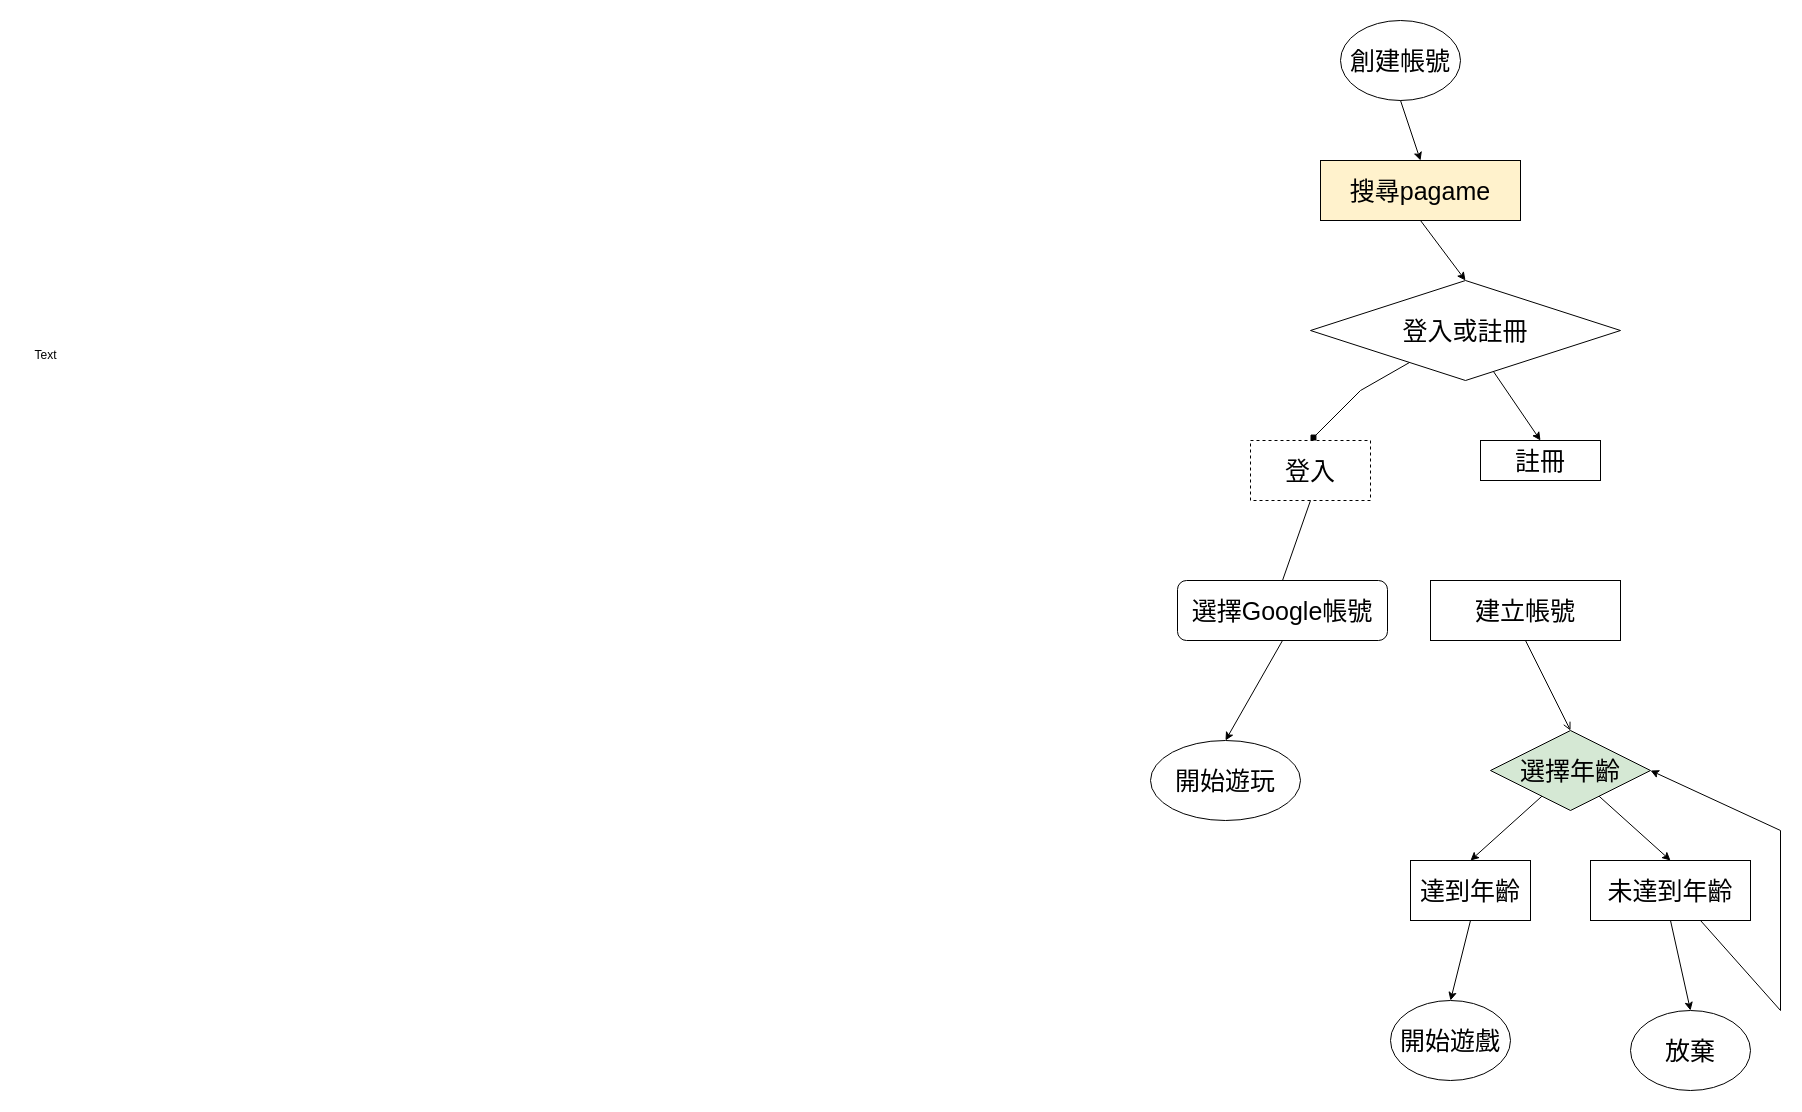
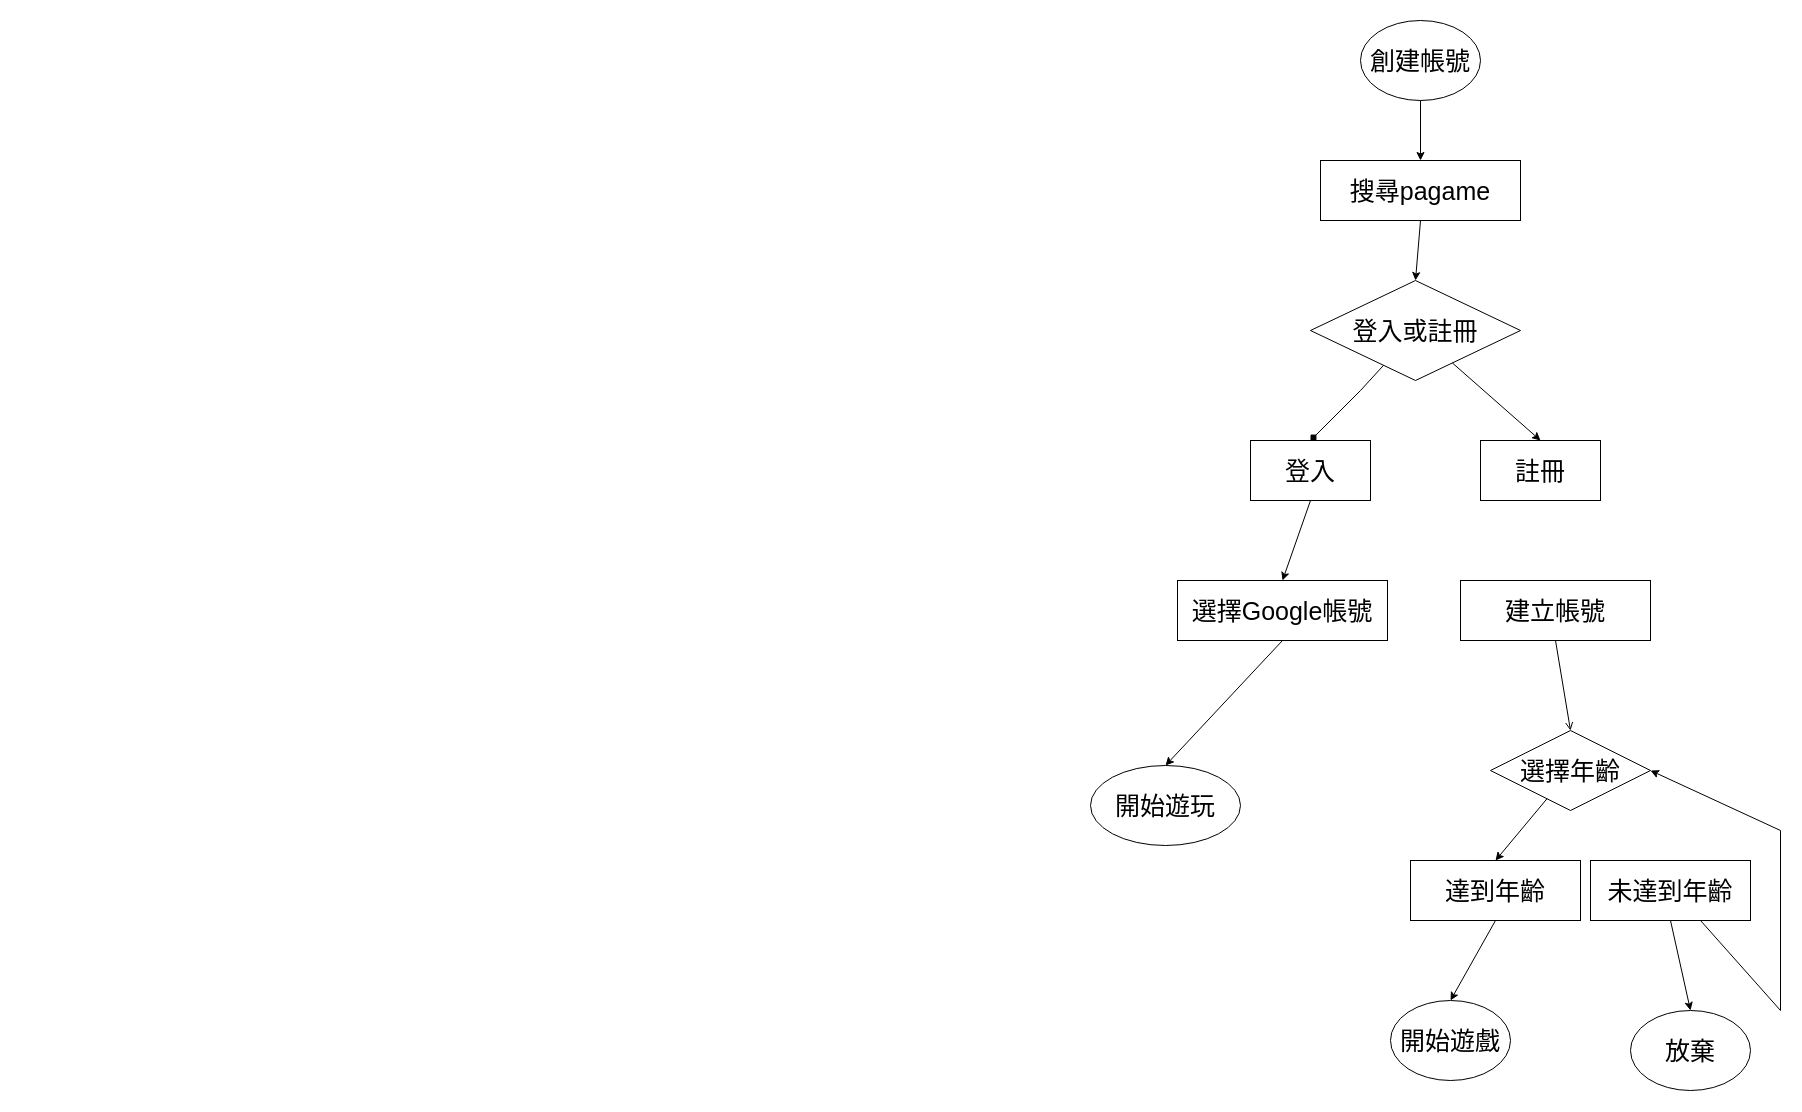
- <mxCell id="2" value="&lt;font style=&quot;font-size: 25px;&quot;&gt;創建帳號&lt;/font&gt;" style="ellipse;whiteSpace=wrap;html=1;" vertex="1" parent="1"><mxGeometry x="1340" y="20" width="120" height="80" as="geometry" /></mxCell>
+ <mxCell id="2" value="&lt;font style=&quot;font-size: 25px;&quot;&gt;創建帳號&lt;/font&gt;" style="ellipse;whiteSpace=wrap;html=1;" vertex="1" parent="1"><mxGeometry x="1360" y="20" width="120" height="80" as="geometry" /></mxCell>
- <mxCell id="4" value="&lt;font style=&quot;font-size: 25px;&quot;&gt;搜尋pagame&lt;/font&gt;" style="rounded=0;whiteSpace=wrap;html=1;fillColor=#fff2cc;" vertex="1" parent="1"><mxGeometry x="1320" y="160" width="200" height="60" as="geometry" /></mxCell>
+ <mxCell id="4" value="&lt;font style=&quot;font-size: 25px;&quot;&gt;搜尋pagame&lt;/font&gt;" style="rounded=0;whiteSpace=wrap;html=1;" vertex="1" parent="1"><mxGeometry x="1320" y="160" width="200" height="60" as="geometry" /></mxCell>
- <mxCell id="8" value="&lt;font style=&quot;font-size: 25px;&quot;&gt;登入或註冊&lt;/font&gt;" style="rhombus;whiteSpace=wrap;html=1;" vertex="1" parent="1"><mxGeometry x="1310" y="280" width="310" height="100" as="geometry" /></mxCell>
+ <mxCell id="8" value="&lt;font style=&quot;font-size: 25px;&quot;&gt;登入或註冊&lt;/font&gt;" style="rhombus;whiteSpace=wrap;html=1;" vertex="1" parent="1"><mxGeometry x="1310" y="280" width="210" height="100" as="geometry" /></mxCell>
- <mxCell id="7" value="Text" style="text;html=1;align=center;verticalAlign=middle;resizable=0;points=[];autosize=1;strokeColor=none;fillColor=none;" vertex="1" parent="1"><mxGeometry x="20" y="340" width="50" height="30" as="geometry" /></mxCell>
- <mxCell id="13" value="&lt;font style=&quot;font-size: 25px;&quot;&gt;註冊&lt;/font&gt;" style="rounded=0;whiteSpace=wrap;html=1;" vertex="1" parent="1"><mxGeometry x="1480" y="440" width="120" height="40" as="geometry" /></mxCell>
+ <mxCell id="13" value="&lt;font style=&quot;font-size: 25px;&quot;&gt;註冊&lt;/font&gt;" style="rounded=0;whiteSpace=wrap;html=1;" vertex="1" parent="1"><mxGeometry x="1480" y="440" width="120" height="60" as="geometry" /></mxCell>
- <mxCell id="10" value="&lt;font style=&quot;font-size: 25px;&quot;&gt;登入&lt;/font&gt;" style="rounded=0;whiteSpace=wrap;html=1;dashed=1;" vertex="1" parent="1"><mxGeometry x="1250" y="440" width="120" height="60" as="geometry" /></mxCell>
+ <mxCell id="10" value="&lt;font style=&quot;font-size: 25px;&quot;&gt;登入&lt;/font&gt;" style="rounded=0;whiteSpace=wrap;html=1;" vertex="1" parent="1"><mxGeometry x="1250" y="440" width="120" height="60" as="geometry" /></mxCell>
- <mxCell id="14" value="" style="endArrow=none;html=1;rounded=0;entryX=0.5;entryY=0;entryDx=0;entryDy=0;exitX=0.5;exitY=1;exitDx=0;exitDy=0;" edge="1" parent="1" source="10" target="5"><mxGeometry width="50" height="50" relative="1" as="geometry"><mxPoint x="1220" y="450" as="sourcePoint" /><mxPoint x="1270" y="400" as="targetPoint" /></mxGeometry></mxCell>
+ <mxCell id="14" value="" style="endArrow=classic;html=1;rounded=0;entryX=0.5;entryY=0;entryDx=0;entryDy=0;exitX=0.5;exitY=1;exitDx=0;exitDy=0;" edge="1" parent="1" source="10" target="5"><mxGeometry width="50" height="50" relative="1" as="geometry"><mxPoint x="1220" y="450" as="sourcePoint" /><mxPoint x="1270" y="400" as="targetPoint" /></mxGeometry></mxCell>
- <mxCell id="5" value="&lt;font style=&quot;font-size: 25px;&quot;&gt;選擇Google帳號&lt;/font&gt;" style="whiteSpace=wrap;html=1;rounded=1;" vertex="1" parent="1"><mxGeometry x="1177" y="580" width="210" height="60" as="geometry" /></mxCell>
+ <mxCell id="5" value="&lt;font style=&quot;font-size: 25px;&quot;&gt;選擇Google帳號&lt;/font&gt;" style="rounded=0;whiteSpace=wrap;html=1;" vertex="1" parent="1"><mxGeometry x="1177" y="580" width="210" height="60" as="geometry" /></mxCell>
- <mxCell id="6" value="&lt;font style=&quot;font-size: 25px;&quot;&gt;建立帳號&lt;/font&gt;" style="rounded=0;whiteSpace=wrap;html=1;" vertex="1" parent="1"><mxGeometry x="1430" y="580" width="190" height="60" as="geometry" /></mxCell>
+ <mxCell id="6" value="&lt;font style=&quot;font-size: 25px;&quot;&gt;建立帳號&lt;/font&gt;" style="rounded=0;whiteSpace=wrap;html=1;" vertex="1" parent="1"><mxGeometry x="1460" y="580" width="190" height="60" as="geometry" /></mxCell>
- <mxCell id="19" value="&lt;span style=&quot;font-size: 25px;&quot;&gt;選擇年齡&lt;/span&gt;" style="rhombus;whiteSpace=wrap;html=1;fillColor=#d5e8d4;" vertex="1" parent="1"><mxGeometry x="1490" y="730" width="160" height="80" as="geometry" /></mxCell>
+ <mxCell id="19" value="&lt;span style=&quot;font-size: 25px;&quot;&gt;選擇年齡&lt;/span&gt;" style="rhombus;whiteSpace=wrap;html=1;" vertex="1" parent="1"><mxGeometry x="1490" y="730" width="160" height="80" as="geometry" /></mxCell>
- <mxCell id="16" value="&lt;font style=&quot;font-size: 25px;&quot;&gt;開始遊玩&lt;/font&gt;" style="ellipse;whiteSpace=wrap;html=1;" vertex="1" parent="1"><mxGeometry x="1150" y="740" width="150" height="80" as="geometry" /></mxCell>
+ <mxCell id="16" value="&lt;font style=&quot;font-size: 25px;&quot;&gt;開始遊玩&lt;/font&gt;" style="ellipse;whiteSpace=wrap;html=1;" vertex="1" parent="1"><mxGeometry x="1090" y="765" width="150" height="80" as="geometry" /></mxCell>
- <mxCell id="20" value="" style="endArrow=classic;html=1;rounded=0;entryX=0.5;entryY=0;entryDx=0;entryDy=0;" edge="1" parent="1" source="19" target="21"><mxGeometry width="50" height="50" relative="1" as="geometry"><mxPoint x="1640" y="820" as="sourcePoint" /><mxPoint x="1650" y="880" as="targetPoint" /></mxGeometry></mxCell>
- <mxCell id="22" value="&lt;font style=&quot;font-size: 25px;&quot;&gt;達到年齡&lt;/font&gt;" style="rounded=0;whiteSpace=wrap;html=1;" vertex="1" parent="1"><mxGeometry x="1410" y="860" width="120" height="60" as="geometry" /></mxCell>
+ <mxCell id="22" value="&lt;font style=&quot;font-size: 25px;&quot;&gt;達到年齡&lt;/font&gt;" style="rounded=0;whiteSpace=wrap;html=1;" vertex="1" parent="1"><mxGeometry x="1410" y="860" width="170" height="60" as="geometry" /></mxCell>
